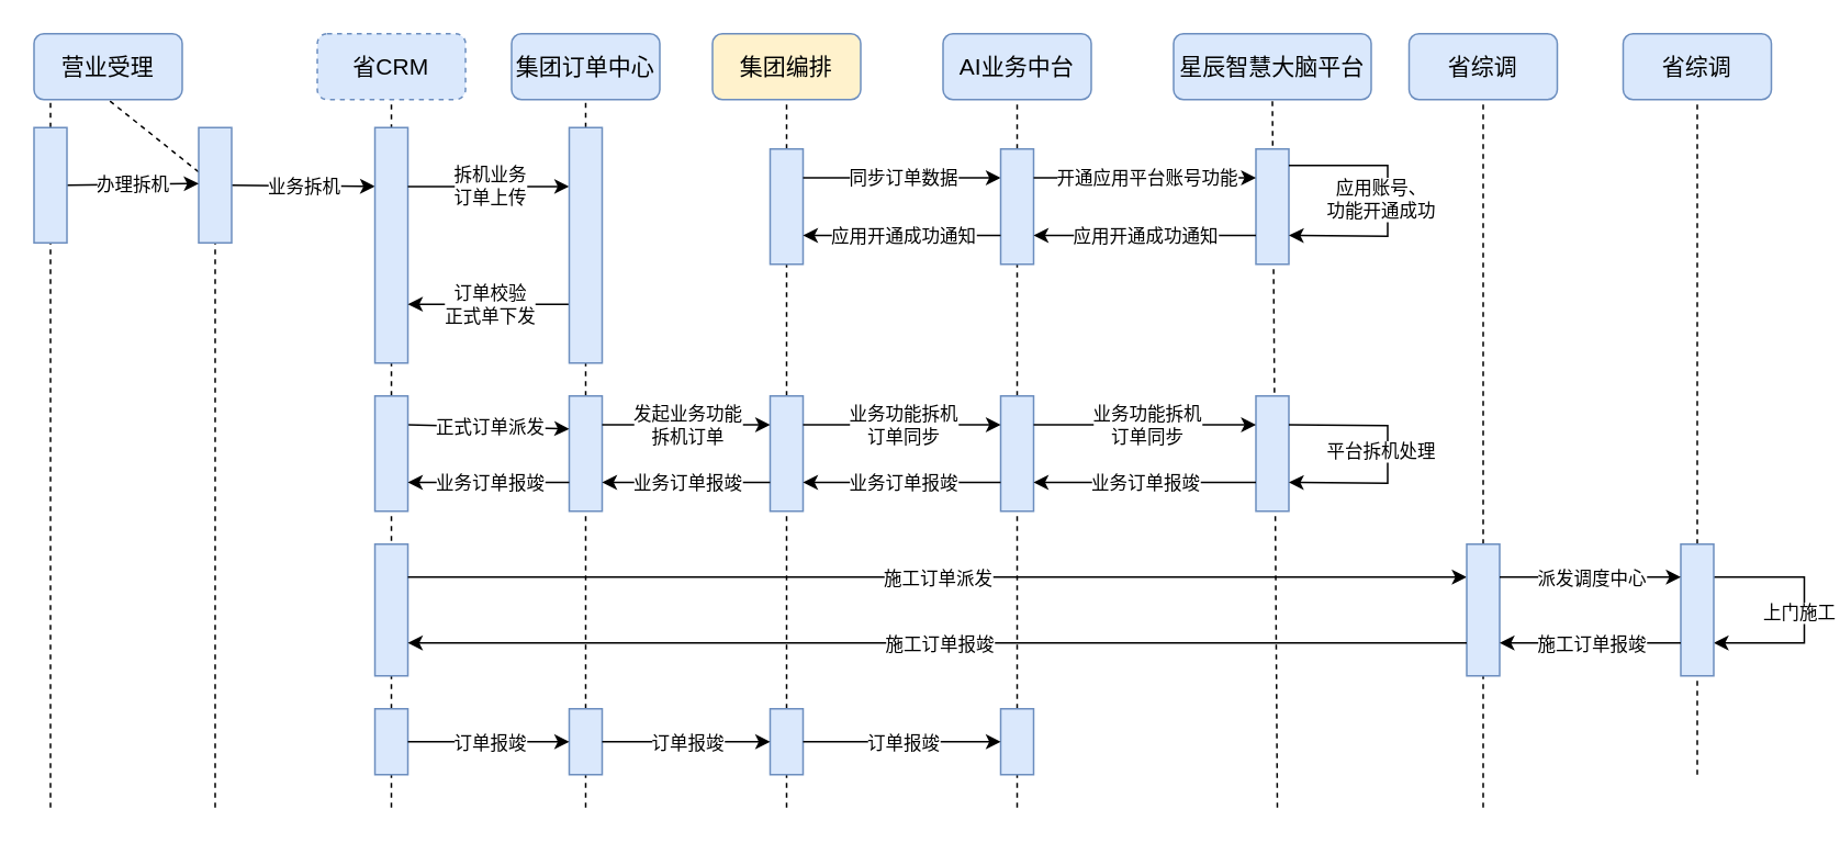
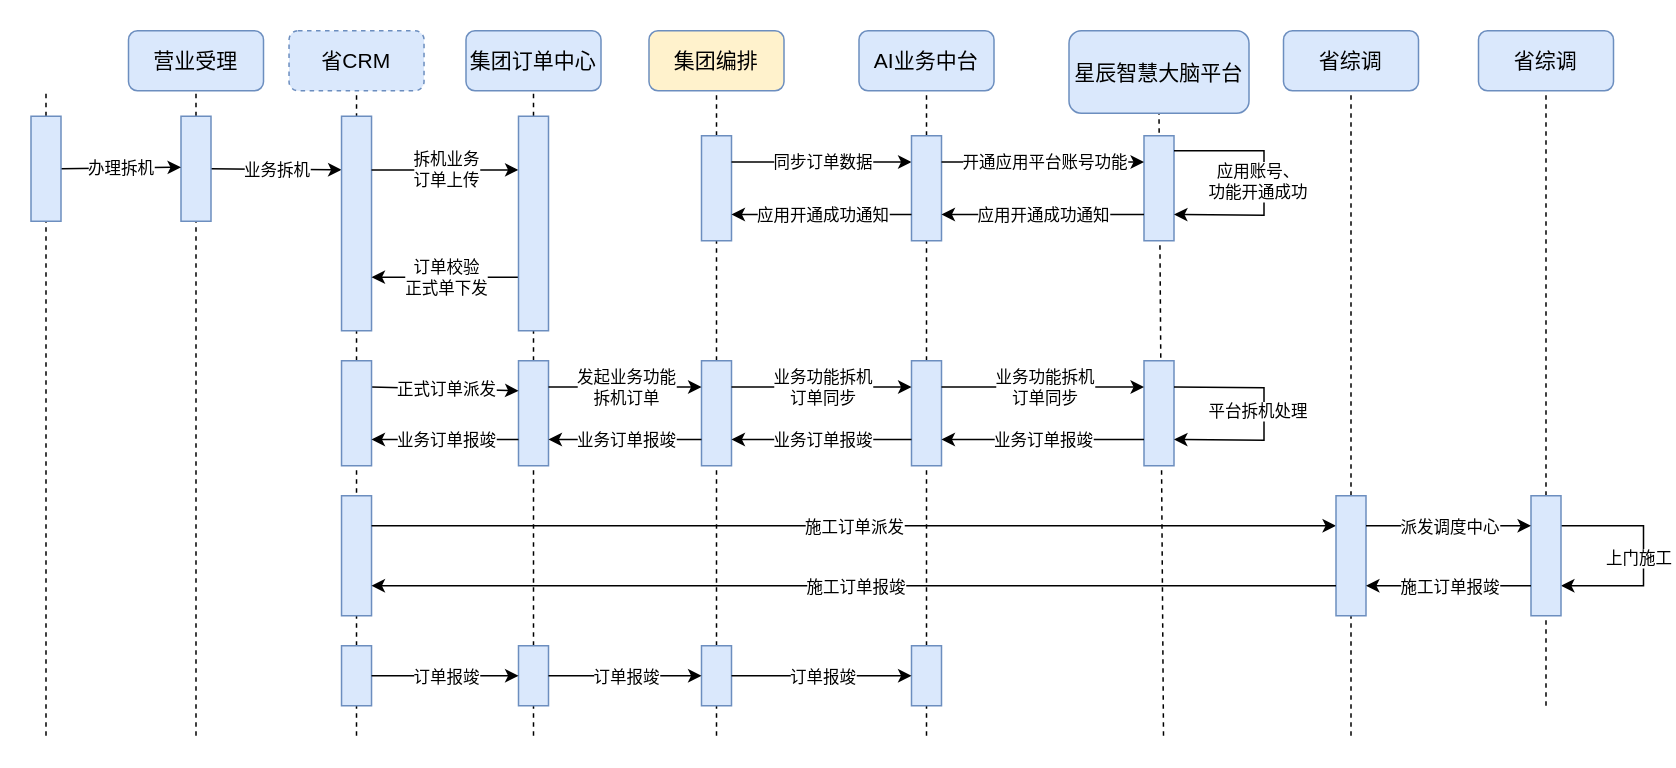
- <mxCell id="19" value="&lt;font style=&quot;font-size: 14px;&quot;&gt;营业受理&lt;/font&gt;" style="rounded=1;whiteSpace=wrap;html=1;fillColor=#dae8fc;strokeColor=#6c8ebf;" vertex="1" parent="1"><mxGeometry x="20" y="20" width="90" height="40" as="geometry" /></mxCell>
+ <mxCell id="19" value="&lt;font style=&quot;font-size: 14px;&quot;&gt;营业受理&lt;/font&gt;" style="rounded=1;whiteSpace=wrap;html=1;fillColor=#dae8fc;strokeColor=#6c8ebf;" vertex="1" parent="1"><mxGeometry x="85" y="20" width="90" height="40" as="geometry" /></mxCell>
- <mxCell id="12" value="&lt;font style=&quot;font-size: 14px;&quot;&gt;星辰智慧大脑平台&lt;/font&gt;" style="rounded=1;whiteSpace=wrap;html=1;fillColor=#dae8fc;strokeColor=#6c8ebf;" vertex="1" parent="1"><mxGeometry x="712" y="20" width="120" height="40" as="geometry" /></mxCell>
+ <mxCell id="12" value="&lt;font style=&quot;font-size: 14px;&quot;&gt;星辰智慧大脑平台&lt;/font&gt;" style="rounded=1;whiteSpace=wrap;html=1;fillColor=#dae8fc;strokeColor=#6c8ebf;" vertex="1" parent="1"><mxGeometry x="712" y="20" width="120" height="55" as="geometry" /></mxCell>
